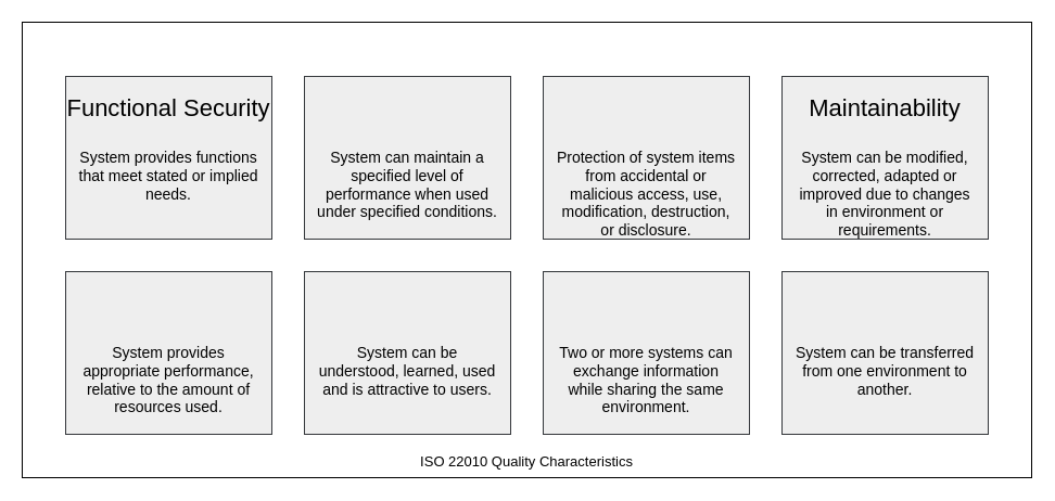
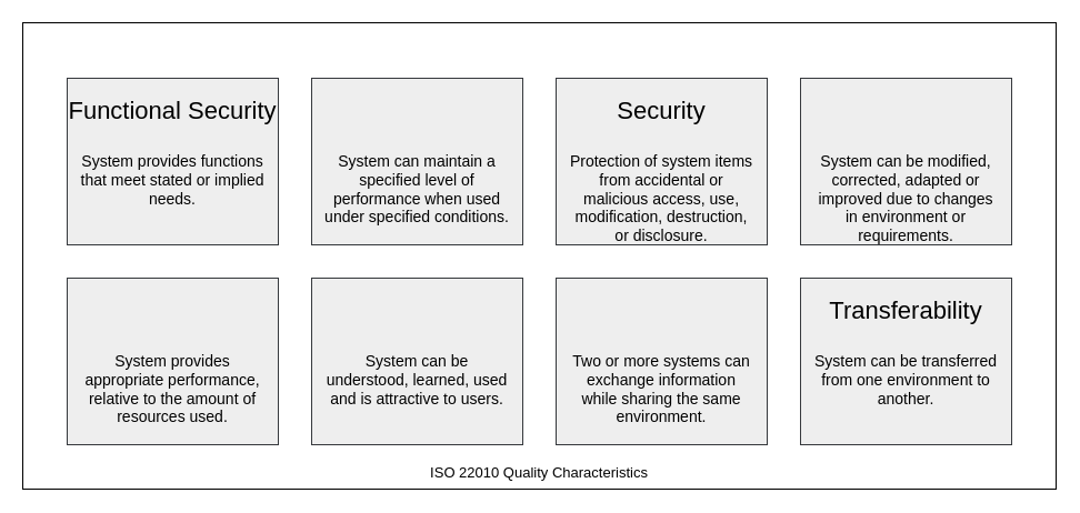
+ <mxCell id="9" value="Security" style="text;html=1;strokeColor=none;fillColor=none;align=center;verticalAlign=middle;whiteSpace=wrap;rounded=0;fontSize=22;" parent="1" vertex="1"><mxGeometry x="500" y="70" width="190" height="60" as="geometry" /></mxCell>
- <mxCell id="12" value="Maintainability" style="text;html=1;strokeColor=none;fillColor=none;align=center;verticalAlign=middle;whiteSpace=wrap;rounded=0;fontSize=22;" parent="1" vertex="1"><mxGeometry x="720" y="70" width="190" height="60" as="geometry" /></mxCell>
+ <mxCell id="21" value="Transferability" style="text;html=1;strokeColor=none;fillColor=none;align=center;verticalAlign=middle;whiteSpace=wrap;rounded=0;fontSize=22;" parent="1" vertex="1"><mxGeometry x="720" y="250" width="190" height="60" as="geometry" /></mxCell>
